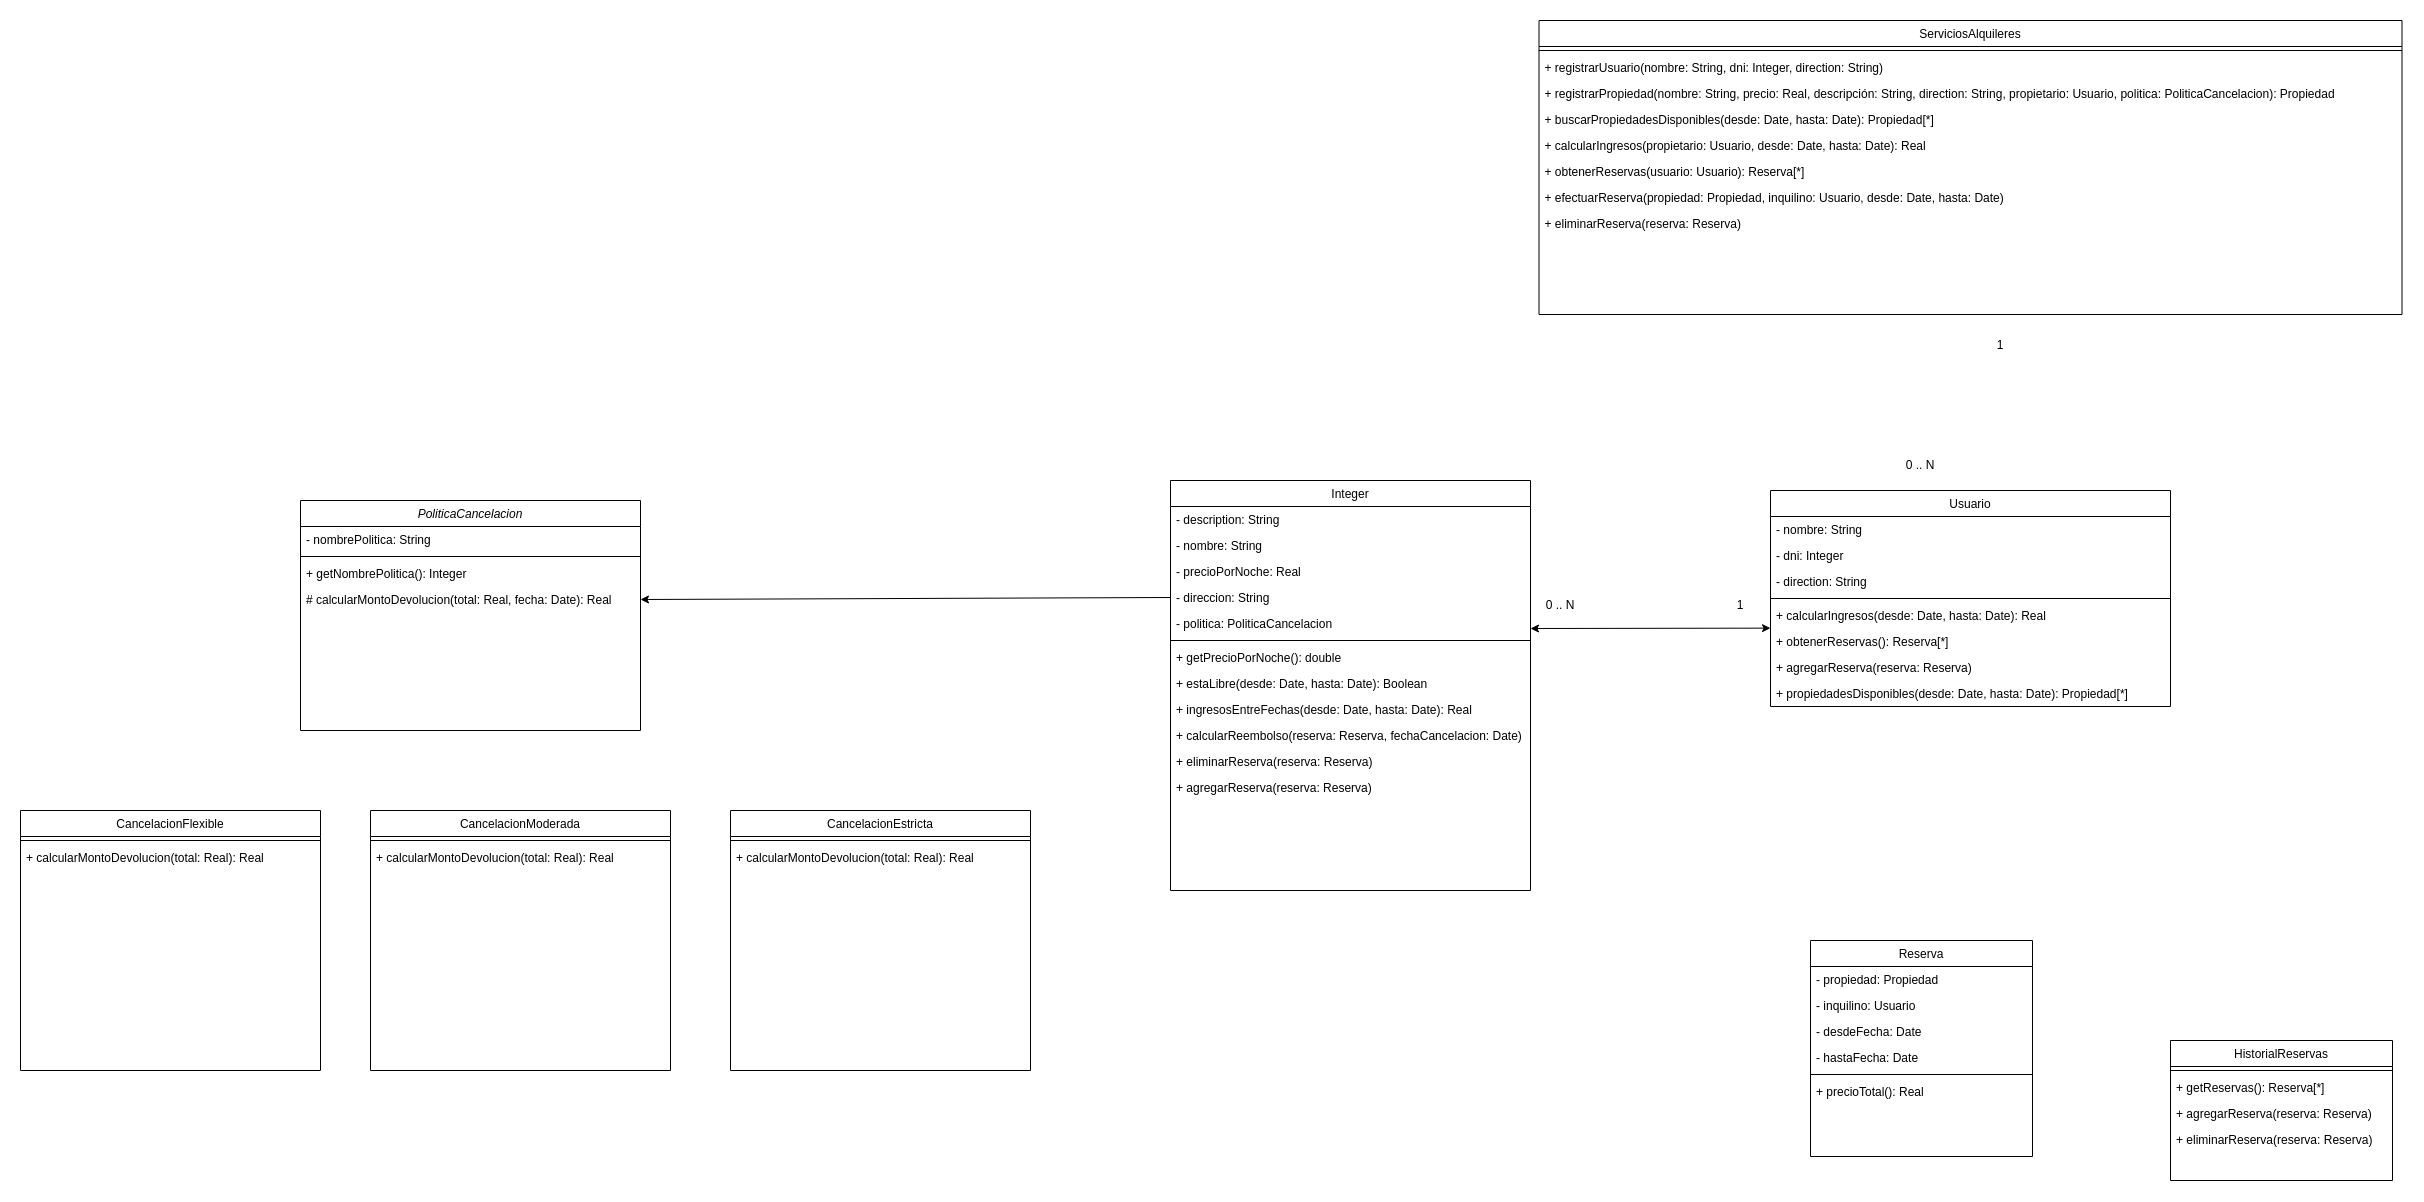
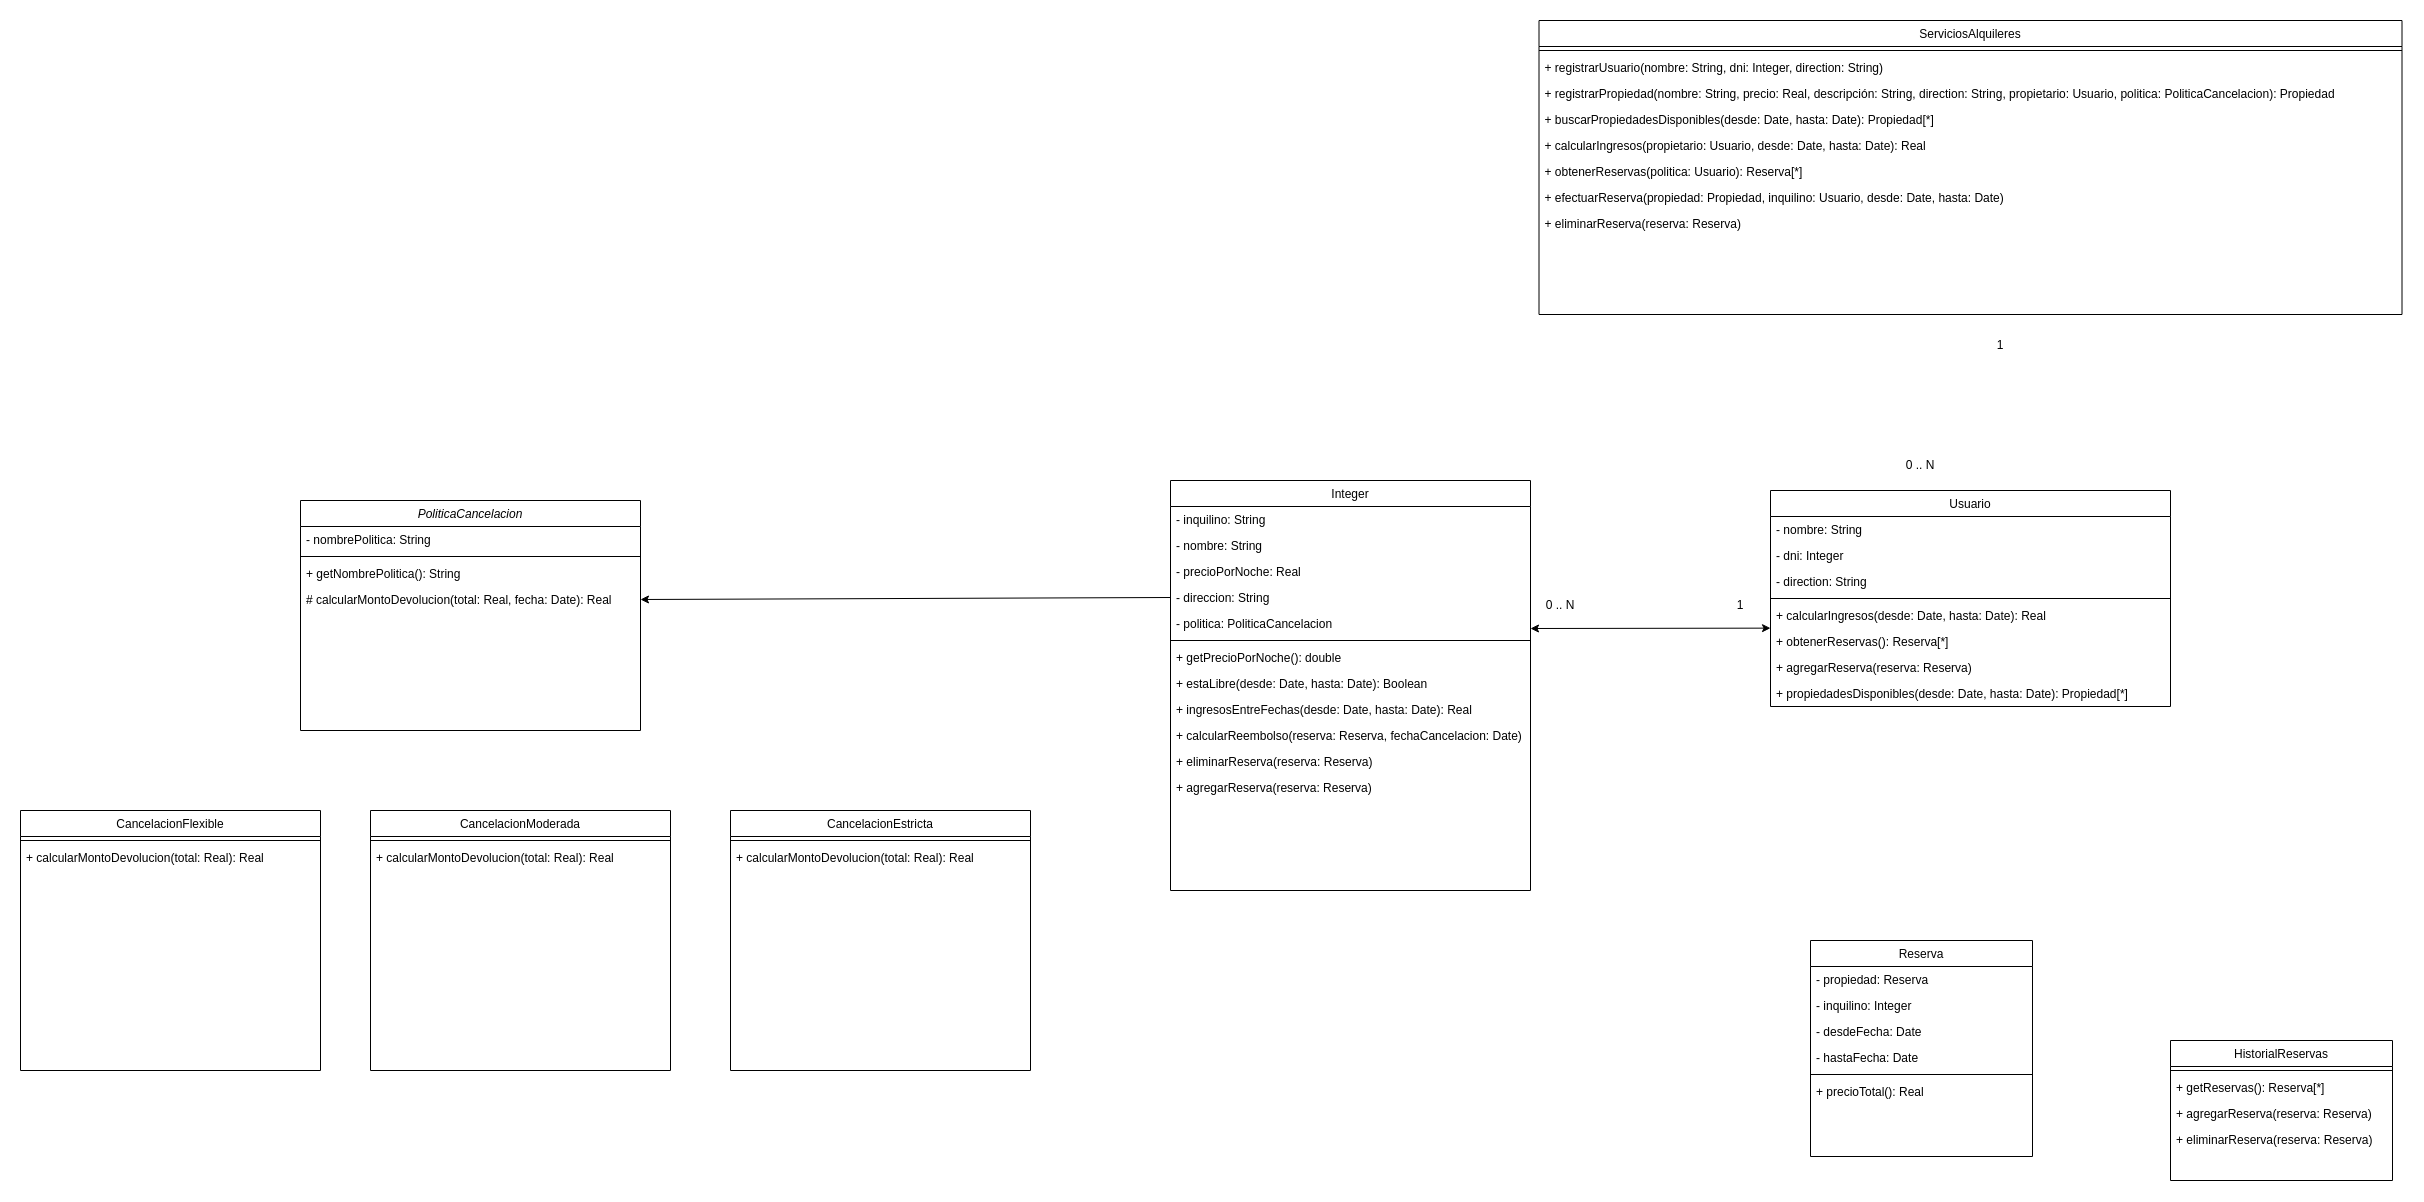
- <mxCell id="30" value="+ obtenerReservas(usuario: Usuario): Reserva[*]" style="text;align=left;verticalAlign=top;spacingLeft=4;spacingRight=4;overflow=hidden;rotatable=0;points=[[0,0.5],[1,0.5]];portConstraint=eastwest;" parent="24" vertex="1"><mxGeometry y="138" width="863" height="26" as="geometry" /></mxCell>
+ <mxCell id="30" value="+ obtenerReservas(politica: Usuario): Reserva[*]" style="text;align=left;verticalAlign=top;spacingLeft=4;spacingRight=4;overflow=hidden;rotatable=0;points=[[0,0.5],[1,0.5]];portConstraint=eastwest;" parent="24" vertex="1"><mxGeometry y="138" width="863" height="26" as="geometry" /></mxCell>
- <mxCell id="12" value="- description: String" style="text;align=left;verticalAlign=top;spacingLeft=4;spacingRight=4;overflow=hidden;rotatable=0;points=[[0,0.5],[1,0.5]];portConstraint=eastwest;" parent="11" vertex="1"><mxGeometry y="26" width="360" height="26" as="geometry" /></mxCell>
+ <mxCell id="12" value="- inquilino: String" style="text;align=left;verticalAlign=top;spacingLeft=4;spacingRight=4;overflow=hidden;rotatable=0;points=[[0,0.5],[1,0.5]];portConstraint=eastwest;" parent="11" vertex="1"><mxGeometry y="26" width="360" height="26" as="geometry" /></mxCell>
- <mxCell id="36" value="+ getNombrePolitica(): Integer" style="text;align=left;verticalAlign=top;spacingLeft=4;spacingRight=4;overflow=hidden;rotatable=0;points=[[0,0.5],[1,0.5]];portConstraint=eastwest;" parent="33" vertex="1"><mxGeometry y="60" width="340" height="26" as="geometry" /></mxCell>
+ <mxCell id="36" value="+ getNombrePolitica(): String" style="text;align=left;verticalAlign=top;spacingLeft=4;spacingRight=4;overflow=hidden;rotatable=0;points=[[0,0.5],[1,0.5]];portConstraint=eastwest;" parent="33" vertex="1"><mxGeometry y="60" width="340" height="26" as="geometry" /></mxCell>
- <mxCell id="59" value="- propiedad: Propiedad" style="text;align=left;verticalAlign=top;spacingLeft=4;spacingRight=4;overflow=hidden;rotatable=0;points=[[0,0.5],[1,0.5]];portConstraint=eastwest;" parent="58" vertex="1"><mxGeometry y="26" width="222" height="26" as="geometry" /></mxCell>
+ <mxCell id="59" value="- propiedad: Reserva" style="text;align=left;verticalAlign=top;spacingLeft=4;spacingRight=4;overflow=hidden;rotatable=0;points=[[0,0.5],[1,0.5]];portConstraint=eastwest;" parent="58" vertex="1"><mxGeometry y="26" width="222" height="26" as="geometry" /></mxCell>
- <mxCell id="60" value="- inquilino: Usuario" style="text;align=left;verticalAlign=top;spacingLeft=4;spacingRight=4;overflow=hidden;rotatable=0;points=[[0,0.5],[1,0.5]];portConstraint=eastwest;" parent="58" vertex="1"><mxGeometry y="52" width="222" height="26" as="geometry" /></mxCell>
+ <mxCell id="60" value="- inquilino: Integer" style="text;align=left;verticalAlign=top;spacingLeft=4;spacingRight=4;overflow=hidden;rotatable=0;points=[[0,0.5],[1,0.5]];portConstraint=eastwest;" parent="58" vertex="1"><mxGeometry y="52" width="222" height="26" as="geometry" /></mxCell>
